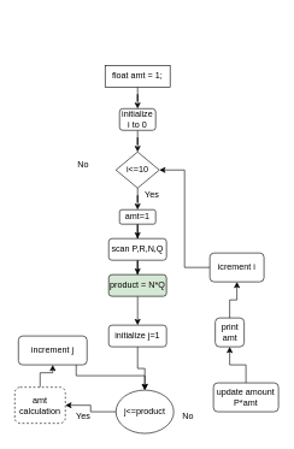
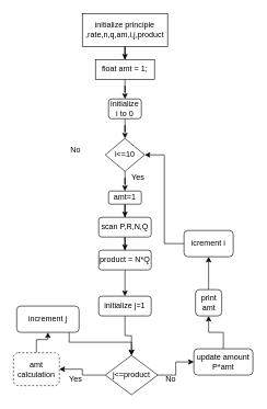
+ <mxCell id="3" value="initialize principle ,rate,n,q,am,i,j,product" style="rounded=0;whiteSpace=wrap;html=1;" parent="1" vertex="1"><mxGeometry x="125" y="20" width="130" height="50" as="geometry" /></mxCell>
+ <mxCell id="2" style="edgeStyle=orthogonalEdgeStyle;rounded=0;orthogonalLoop=1;jettySize=auto;html=1;" parent="1" source="3" target="5" edge="1"><mxGeometry relative="1" as="geometry" /></mxCell>
- <mxCell id="32" value="icrement i" style="rounded=1;whiteSpace=wrap;html=1;" parent="1" vertex="1"><mxGeometry x="290" y="350" width="75" height="40" as="geometry" /></mxCell>
+ <mxCell id="32" value="icrement i" style="rounded=1;whiteSpace=wrap;html=1;" parent="1" vertex="1"><mxGeometry x="280" y="350" width="75" height="40" as="geometry" /></mxCell>
- <mxCell id="15" value="product = N*Q" style="rounded=1;whiteSpace=wrap;html=1;fillColor=#d5e8d4;" parent="1" vertex="1"><mxGeometry x="150" y="380" width="80" height="30" as="geometry" /></mxCell>
+ <mxCell id="15" value="product = N*Q" style="rounded=1;whiteSpace=wrap;html=1;" parent="1" vertex="1"><mxGeometry x="150" y="380" width="80" height="30" as="geometry" /></mxCell>
+ <mxCell id="19" style="edgeStyle=orthogonalEdgeStyle;rounded=0;orthogonalLoop=1;jettySize=auto;html=1;" parent="1" source="20" target="28" edge="1"><mxGeometry relative="1" as="geometry" /></mxCell>
- <mxCell id="20" value="j&amp;lt;=product" style="ellipse;whiteSpace=wrap;html=1;" parent="1" vertex="1"><mxGeometry x="160" y="540" width="80" height="60" as="geometry" /></mxCell>
+ <mxCell id="20" value="j&amp;lt;=product" style="rhombus;whiteSpace=wrap;html=1;" parent="1" vertex="1"><mxGeometry x="160" y="540" width="80" height="60" as="geometry" /></mxCell>
